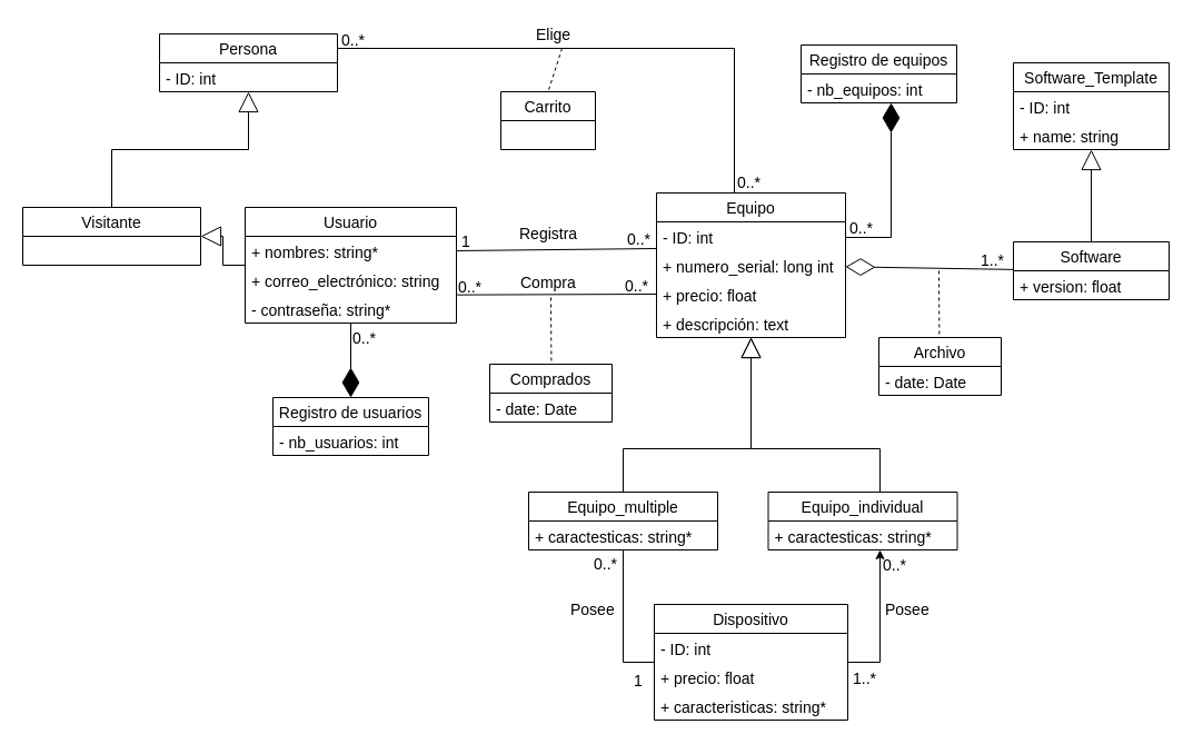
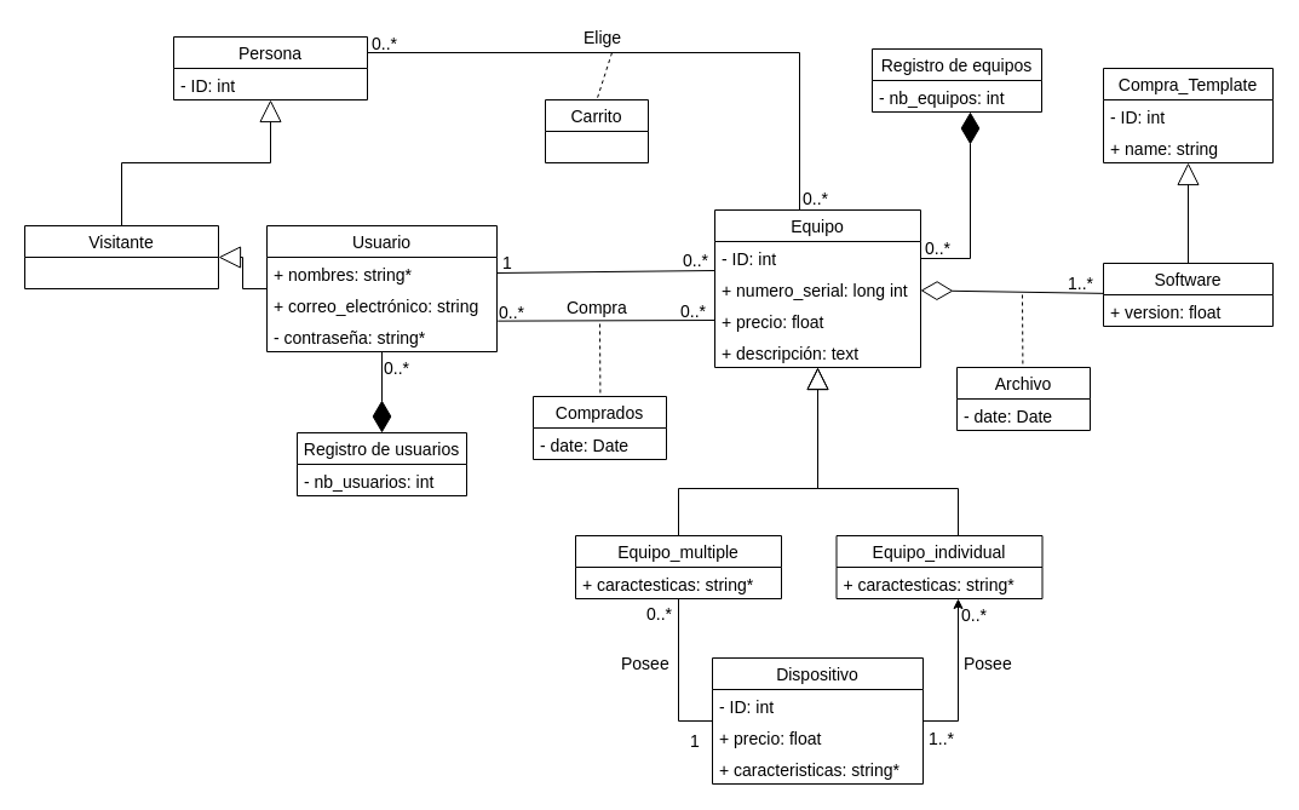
- <mxCell id="15" value="Software_Template" style="swimlane;fontStyle=0;childLayout=stackLayout;horizontal=1;startSize=26;fillColor=none;horizontalStack=0;resizeParent=1;resizeParentMax=0;resizeLast=0;collapsible=1;marginBottom=0;fontSize=14;" parent="1" vertex="1"><mxGeometry x="911" y="56" width="140" height="78" as="geometry" /></mxCell>
+ <mxCell id="15" value="Compra_Template" style="swimlane;fontStyle=0;childLayout=stackLayout;horizontal=1;startSize=26;fillColor=none;horizontalStack=0;resizeParent=1;resizeParentMax=0;resizeLast=0;collapsible=1;marginBottom=0;fontSize=14;" parent="1" vertex="1"><mxGeometry x="911" y="56" width="140" height="78" as="geometry" /></mxCell>
- <mxCell id="37" value="&lt;font style=&quot;font-size: 14px;&quot;&gt;Registra&lt;/font&gt;" style="text;html=1;resizable=0;points=[];autosize=1;align=left;verticalAlign=top;spacingTop=-4;fontSize=14;" parent="1" vertex="1"><mxGeometry x="465" y="199" width="70" height="20" as="geometry" /></mxCell>
